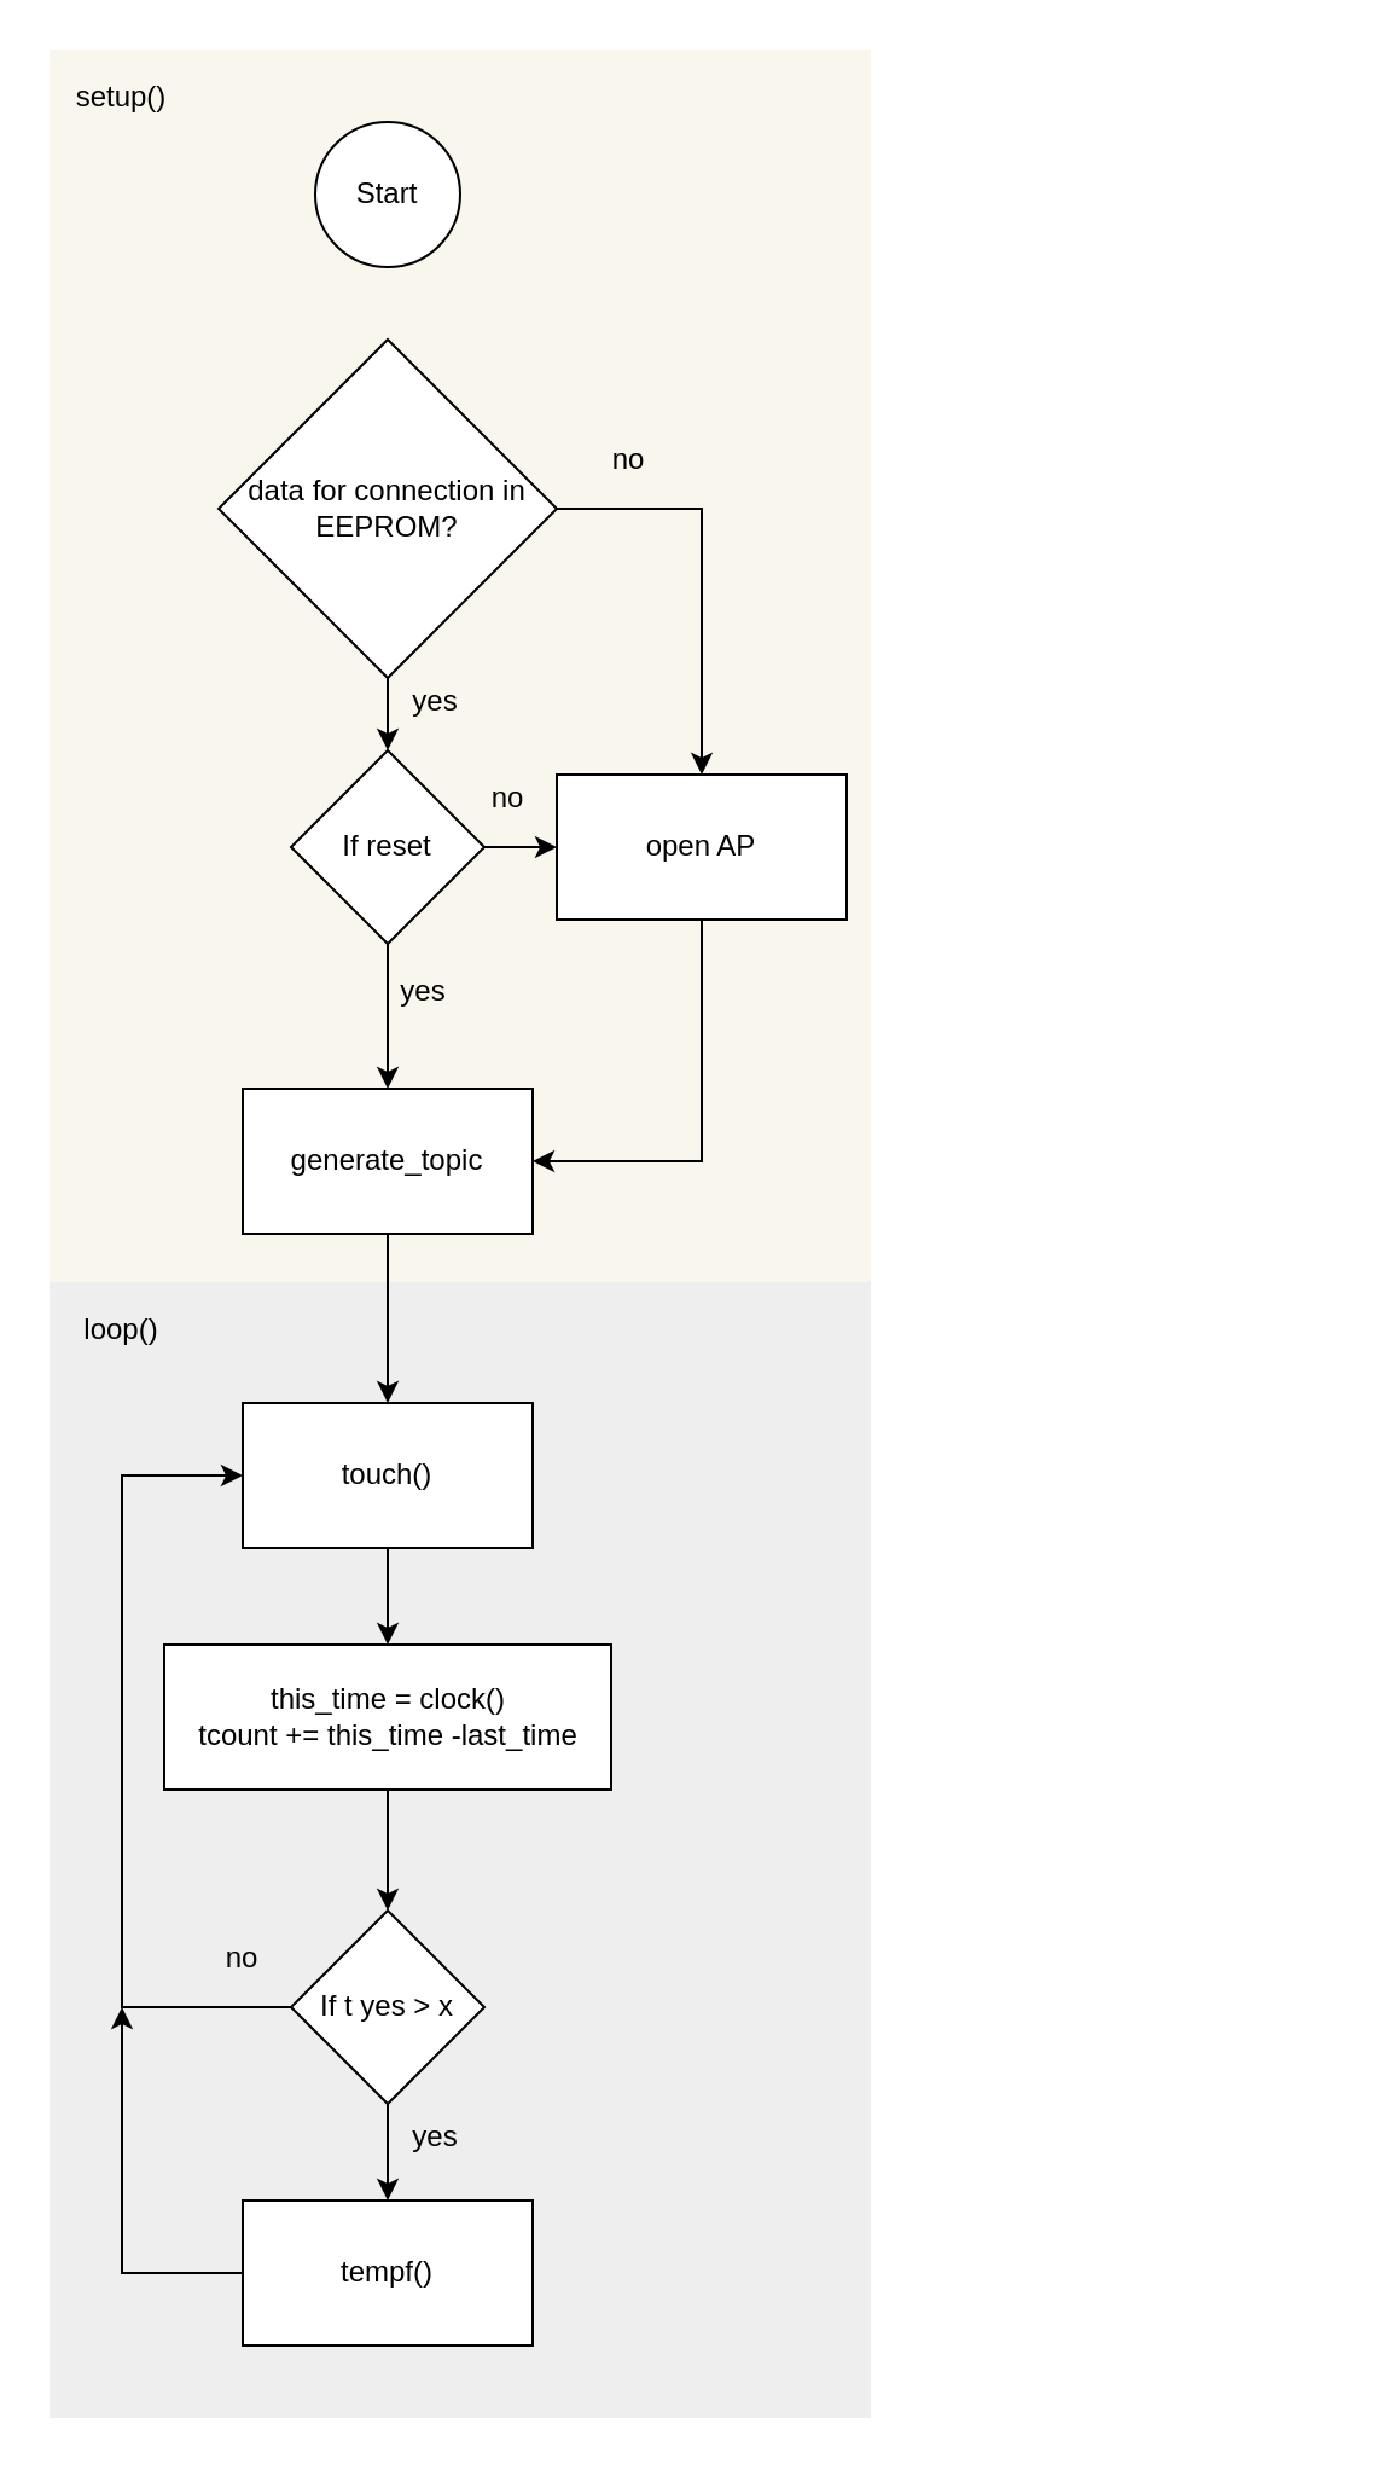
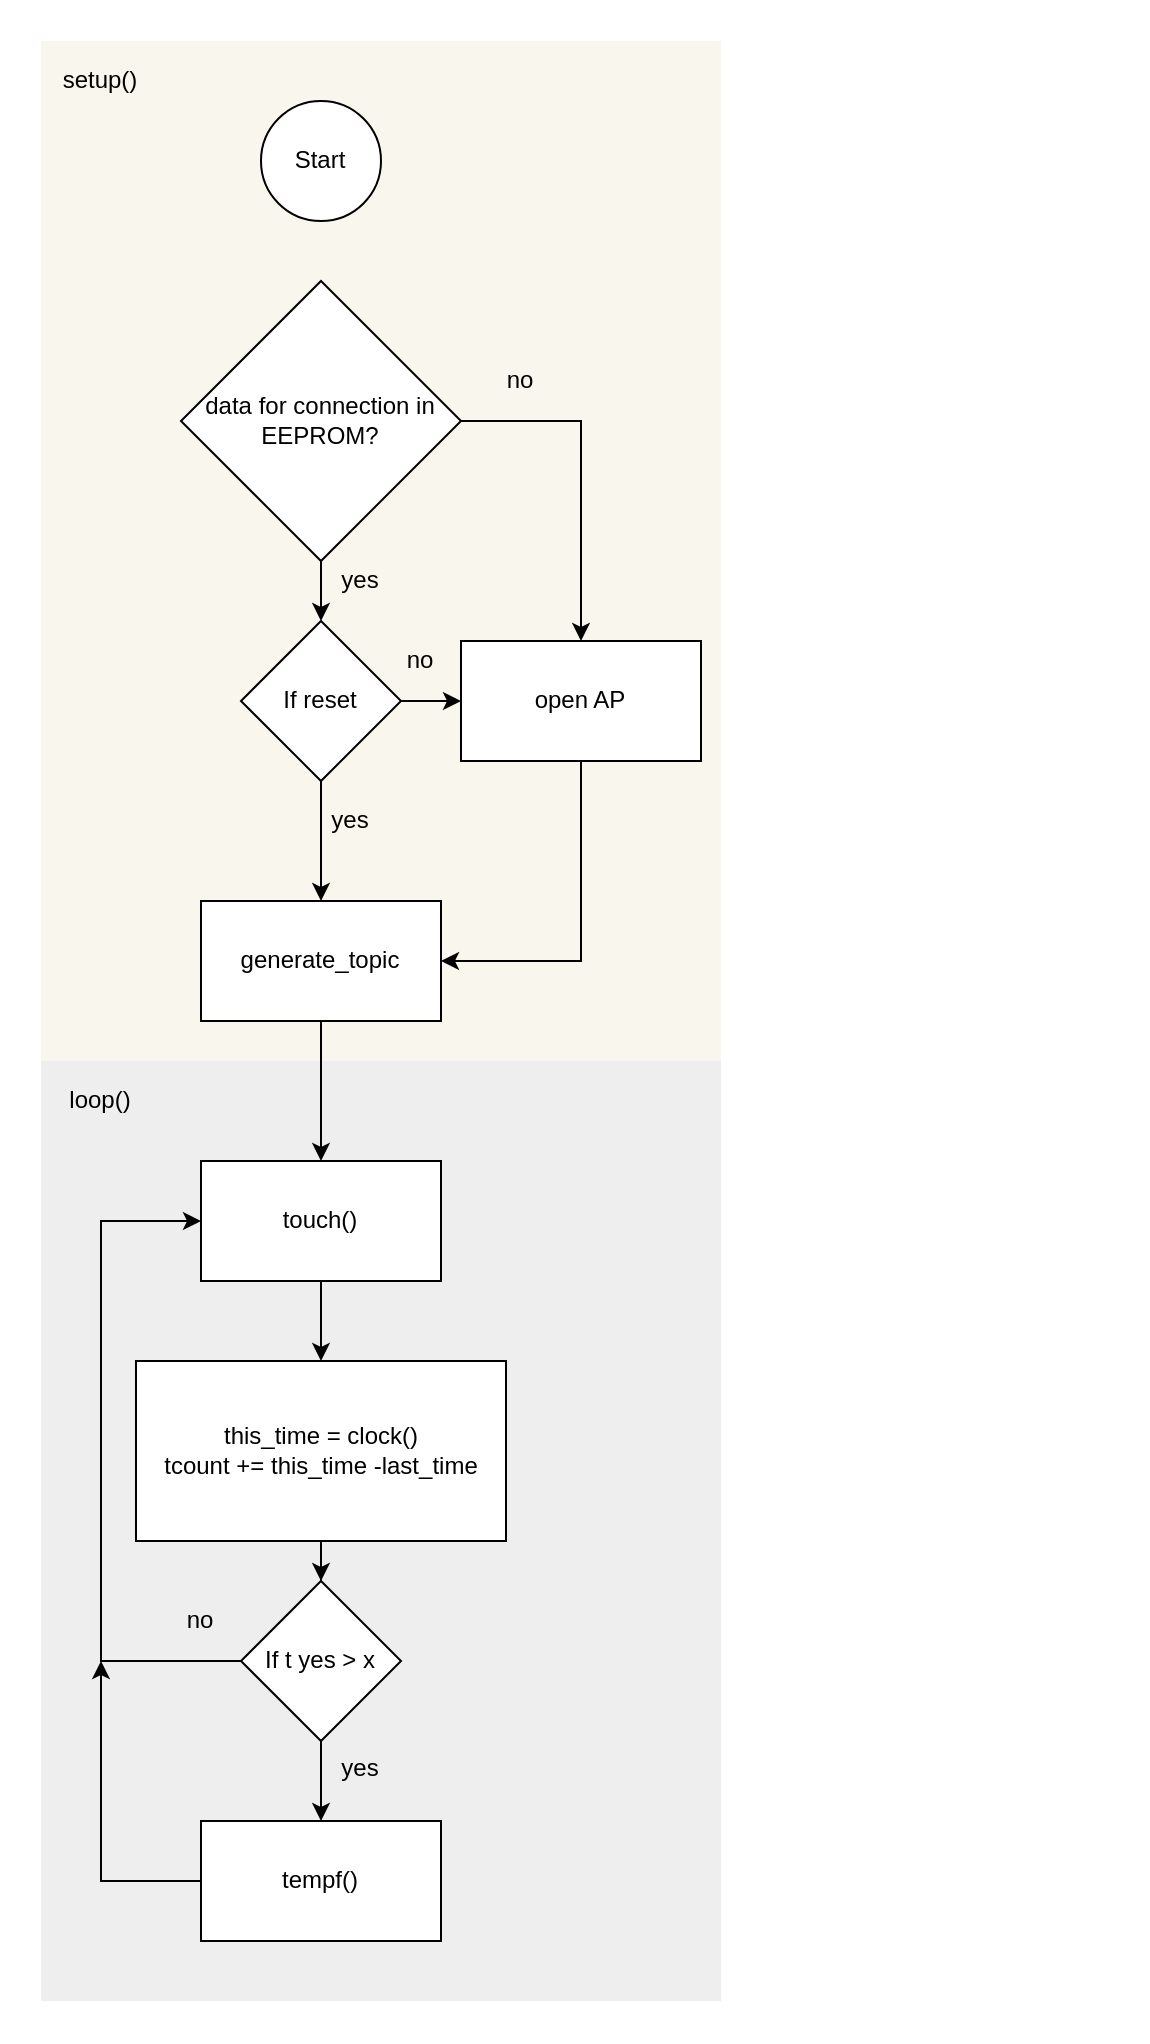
- <mxCell id="10" value="this_time = clock()&lt;br&gt;tcount += this_time -last_time" style="rounded=0;whiteSpace=wrap;html=1;" parent="1" vertex="1"><mxGeometry x="67.5" y="680" width="185" height="60" as="geometry" /></mxCell>
+ <mxCell id="10" value="this_time = clock()&lt;br&gt;tcount += this_time -last_time" style="rounded=0;whiteSpace=wrap;html=1;" parent="1" vertex="1"><mxGeometry x="67.5" y="680" width="185" height="90" as="geometry" /></mxCell>
